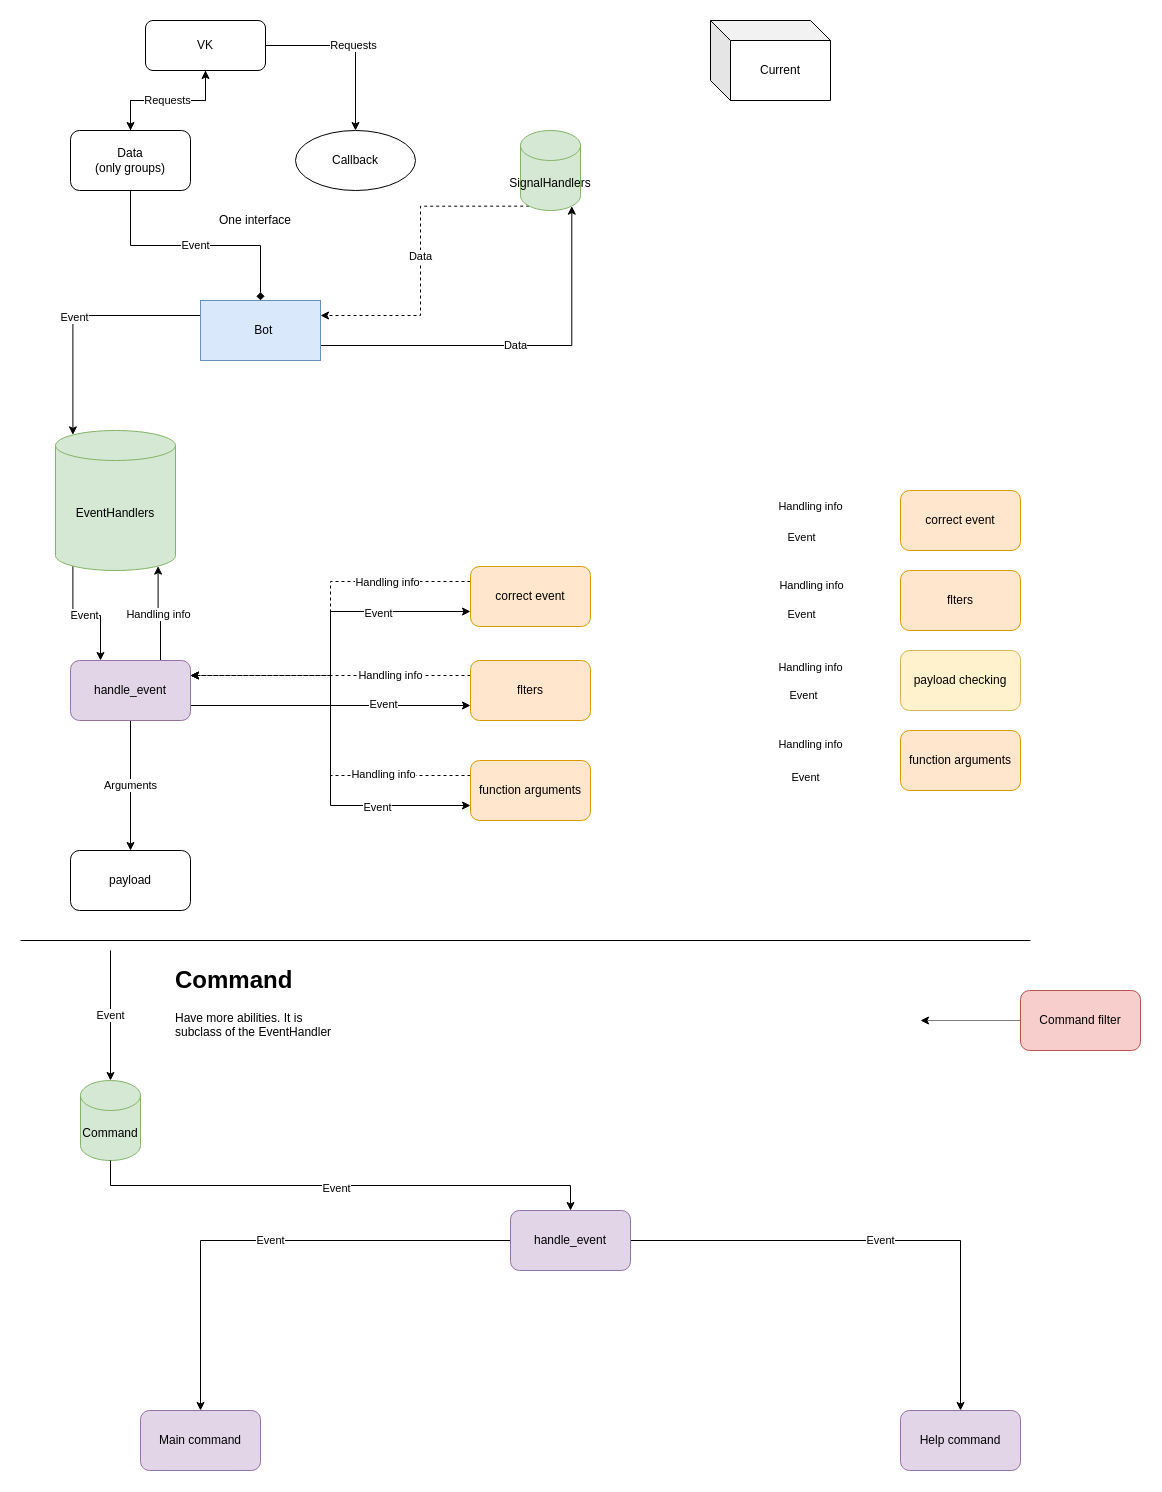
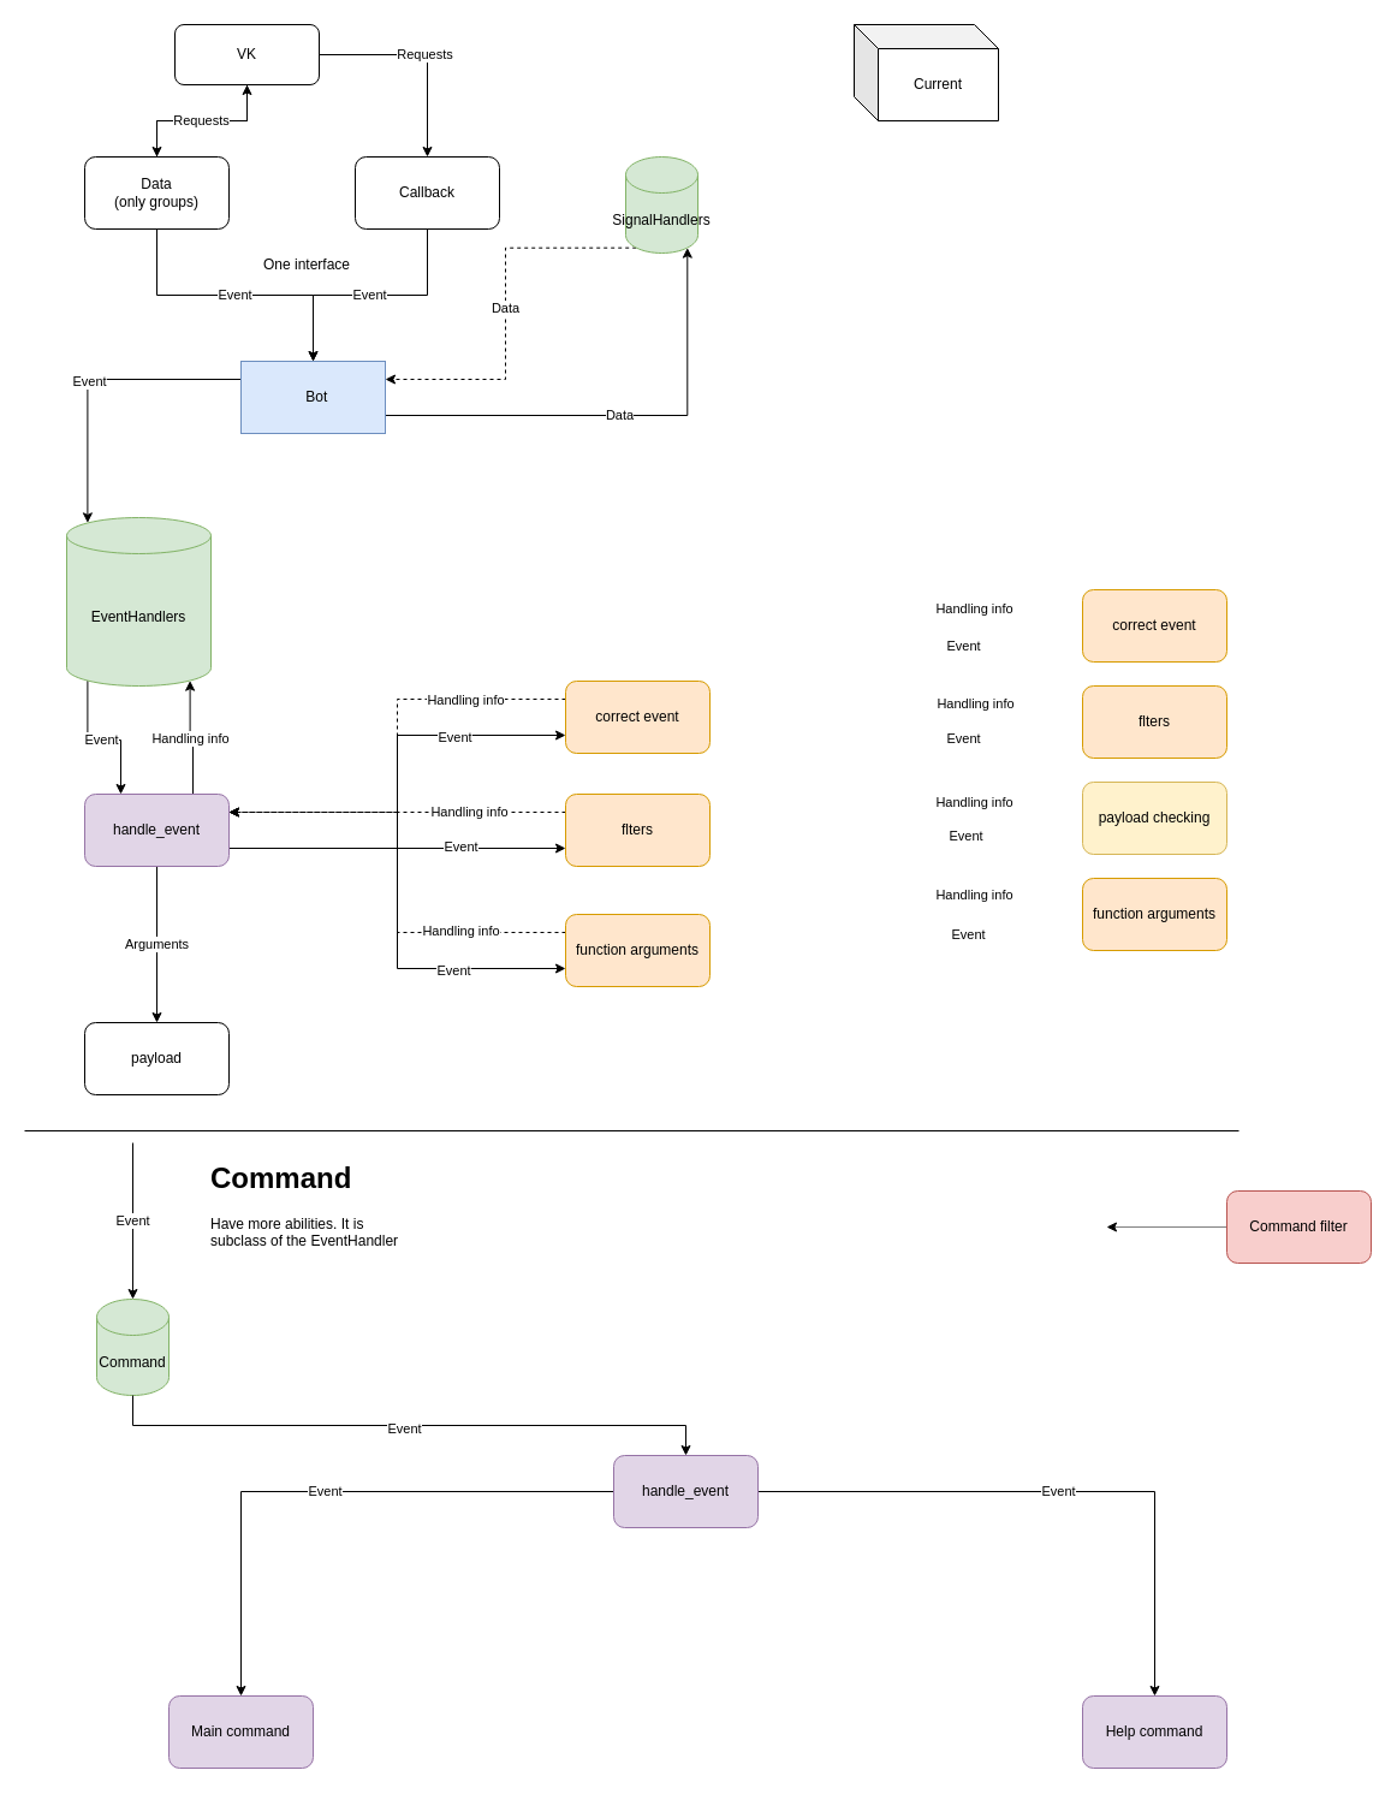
- <mxCell id="10" value="Callback" style="ellipse;whiteSpace=wrap;html=1;" vertex="1" parent="1"><mxGeometry x="295" y="130" width="120" height="60" as="geometry" /></mxCell>
+ <mxCell id="10" value="Callback" style="rounded=1;whiteSpace=wrap;html=1;" vertex="1" parent="1"><mxGeometry x="295" y="130" width="120" height="60" as="geometry" /></mxCell>
- <mxCell id="6" value="Event" style="edgeStyle=orthogonalEdgeStyle;rounded=0;orthogonalLoop=1;jettySize=auto;html=1;exitX=0.5;exitY=1;exitDx=0;exitDy=0;endArrow=diamond;" edge="1" parent="1" source="8" target="5"><mxGeometry relative="1" as="geometry" /></mxCell>
+ <mxCell id="6" value="Event" style="edgeStyle=orthogonalEdgeStyle;rounded=0;orthogonalLoop=1;jettySize=auto;html=1;exitX=0.5;exitY=1;exitDx=0;exitDy=0;" edge="1" parent="1" source="8" target="5"><mxGeometry relative="1" as="geometry" /></mxCell>
+ <mxCell id="9" value="Event" style="edgeStyle=orthogonalEdgeStyle;rounded=0;orthogonalLoop=1;jettySize=auto;html=1;" edge="1" parent="1" source="10" target="5"><mxGeometry relative="1" as="geometry" /></mxCell>
